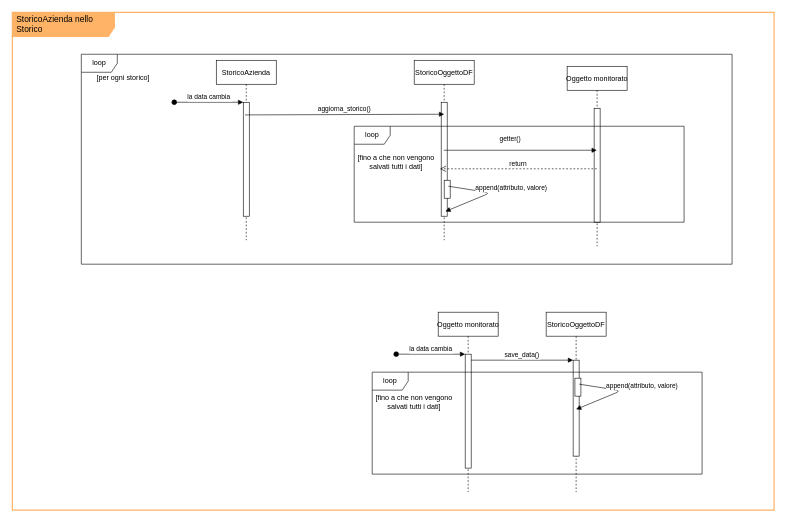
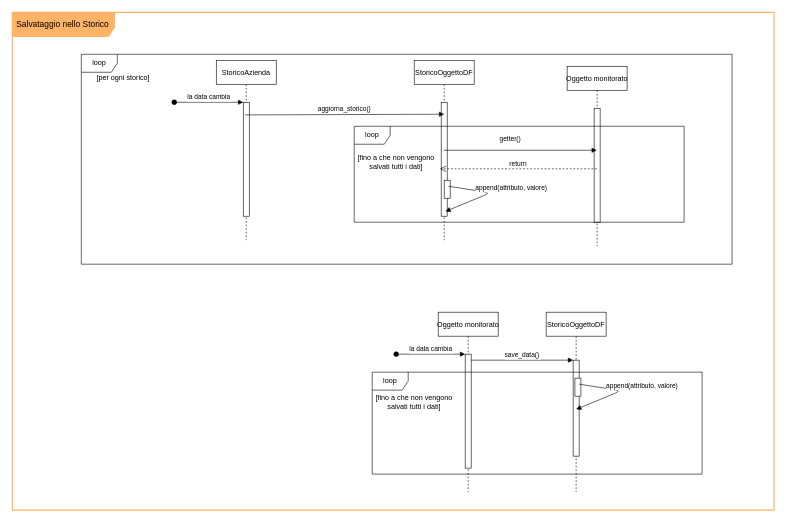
- <mxCell id="28" value="&lt;font style=&quot;font-size: 14px&quot;&gt;StoricoAzienda nello Storico&lt;/font&gt;" style="shape=umlFrame;whiteSpace=wrap;html=1;width=170;height=40;boundedLbl=1;verticalAlign=middle;align=left;spacingLeft=5;fillColor=#FFB366;strokeColor=#FFB366;strokeWidth=2;" vertex="1" parent="1"><mxGeometry x="20" y="20" width="1270" height="830" as="geometry" /></mxCell>
+ <mxCell id="28" value="&lt;font style=&quot;font-size: 14px&quot;&gt;Salvataggio nello Storico&lt;/font&gt;" style="shape=umlFrame;whiteSpace=wrap;html=1;width=170;height=40;boundedLbl=1;verticalAlign=middle;align=left;spacingLeft=5;fillColor=#FFB366;strokeColor=#FFB366;strokeWidth=2;" vertex="1" parent="1"><mxGeometry x="20" y="20" width="1270" height="830" as="geometry" /></mxCell>
